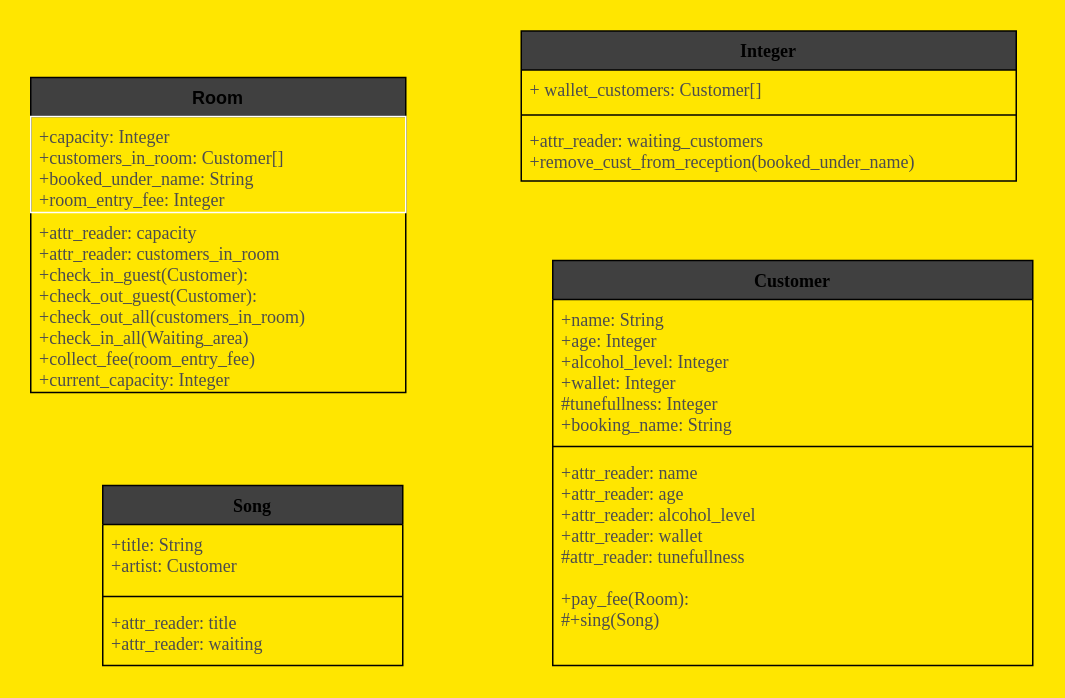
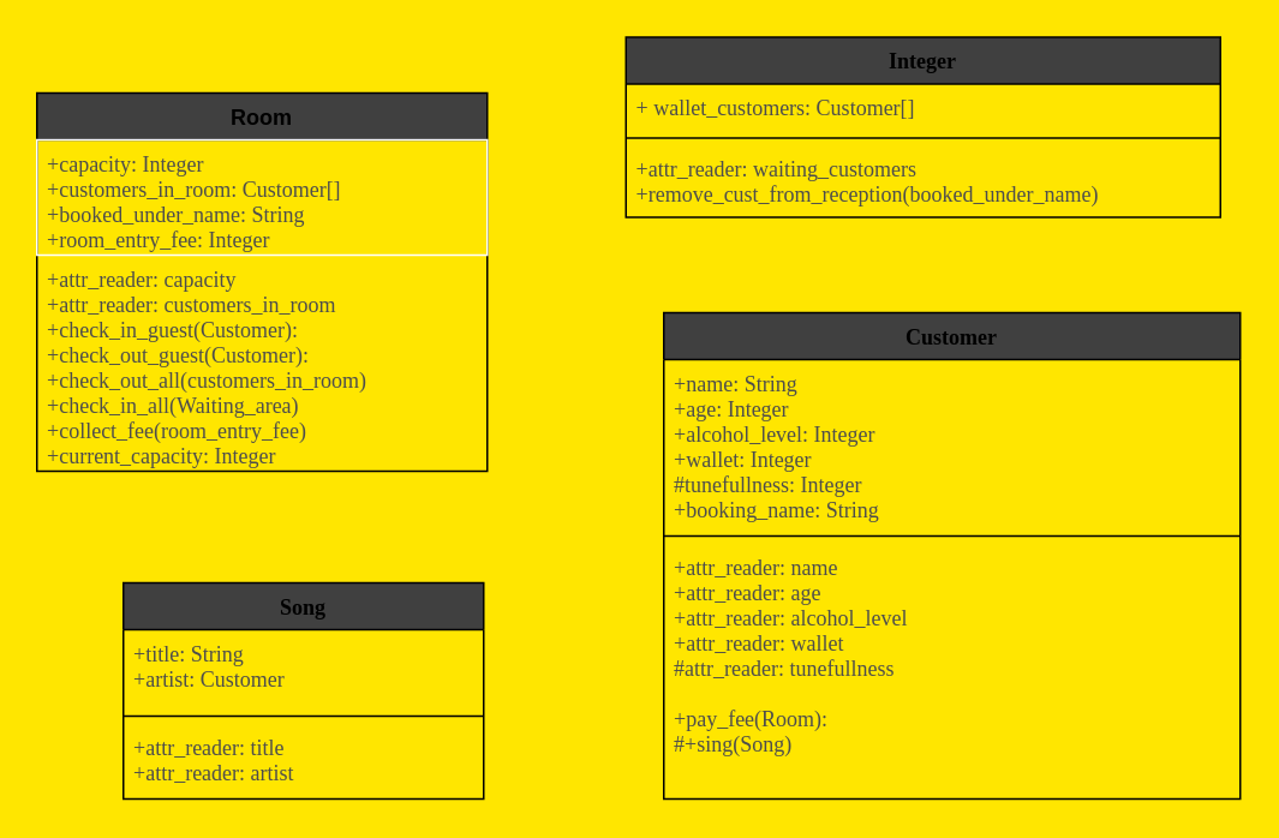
- <mxCell id="12" value="+attr_reader: title&#10;+attr_reader: waiting&#10; " style="text;strokeColor=none;fillColor=none;align=left;verticalAlign=top;spacingLeft=4;spacingRight=4;overflow=hidden;rotatable=0;points=[[0,0.5],[1,0.5]];portConstraint=eastwest;fontFamily=OpenDyslexic3;fontColor=#4D4D4D;labelBackgroundColor=none;" vertex="1" parent="9"><mxGeometry y="78" width="200" height="42" as="geometry" /></mxCell>
+ <mxCell id="12" value="+attr_reader: title&#10;+attr_reader: artist&#10; " style="text;strokeColor=none;fillColor=none;align=left;verticalAlign=top;spacingLeft=4;spacingRight=4;overflow=hidden;rotatable=0;points=[[0,0.5],[1,0.5]];portConstraint=eastwest;fontFamily=OpenDyslexic3;fontColor=#4D4D4D;labelBackgroundColor=none;" vertex="1" parent="9"><mxGeometry y="78" width="200" height="42" as="geometry" /></mxCell>
